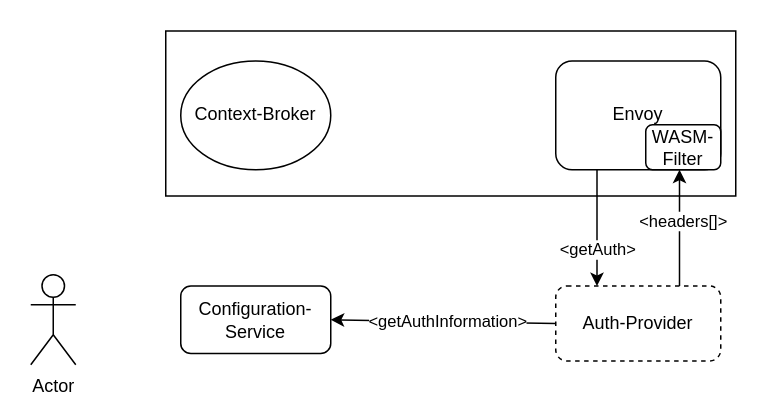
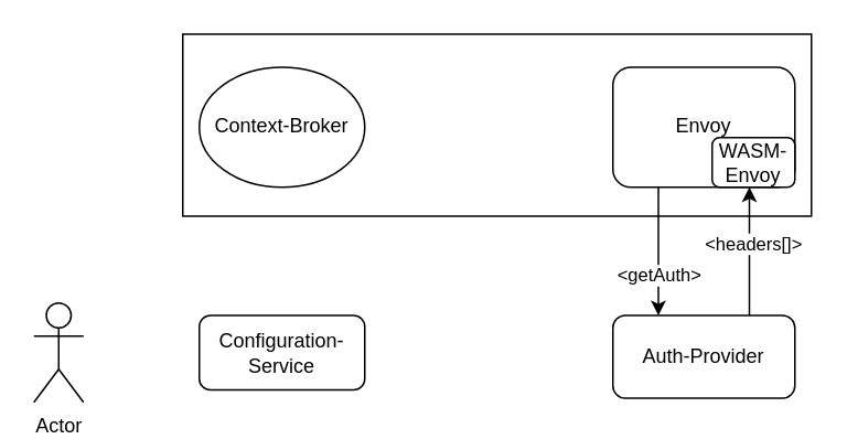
- <mxCell id="14" value="WASM-Filter" style="rounded=1;whiteSpace=wrap;html=1;strokeColor=#000000;" vertex="1" parent="1"><mxGeometry x="430" y="82.5" width="50" height="30" as="geometry" /></mxCell>
+ <mxCell id="14" value="WASM-Envoy" style="rounded=1;whiteSpace=wrap;html=1;strokeColor=#000000;" vertex="1" parent="1"><mxGeometry x="430" y="82.5" width="50" height="30" as="geometry" /></mxCell>
- <mxCell id="11" value="" style="endArrow=classic;html=1;rounded=0;strokeColor=#000000;fillColor=#000000;exitX=0;exitY=0.5;exitDx=0;exitDy=0;entryX=1;entryY=0.5;entryDx=0;entryDy=0;" edge="1" parent="1" source="5" target="6"><mxGeometry width="50" height="50" relative="1" as="geometry"><mxPoint x="180" y="320" as="sourcePoint" /><mxPoint x="230" y="270" as="targetPoint" /></mxGeometry></mxCell>
- <mxCell id="12" value="&amp;lt;getAuthInformation&amp;gt;" style="edgeLabel;html=1;align=center;verticalAlign=middle;resizable=0;points=[];" vertex="1" connectable="0" parent="11"><mxGeometry x="-0.179" y="1" relative="1" as="geometry"><mxPoint x="-10" y="-1" as="offset" /></mxGeometry></mxCell>
- <mxCell id="5" value="Auth-Provider" style="rounded=1;whiteSpace=wrap;html=1;strokeColor=#000000;dashed=1;" vertex="1" parent="1"><mxGeometry x="370" y="190" width="110" height="50" as="geometry" /></mxCell>
+ <mxCell id="5" value="Auth-Provider" style="rounded=1;whiteSpace=wrap;html=1;strokeColor=#000000;" vertex="1" parent="1"><mxGeometry x="370" y="190" width="110" height="50" as="geometry" /></mxCell>
